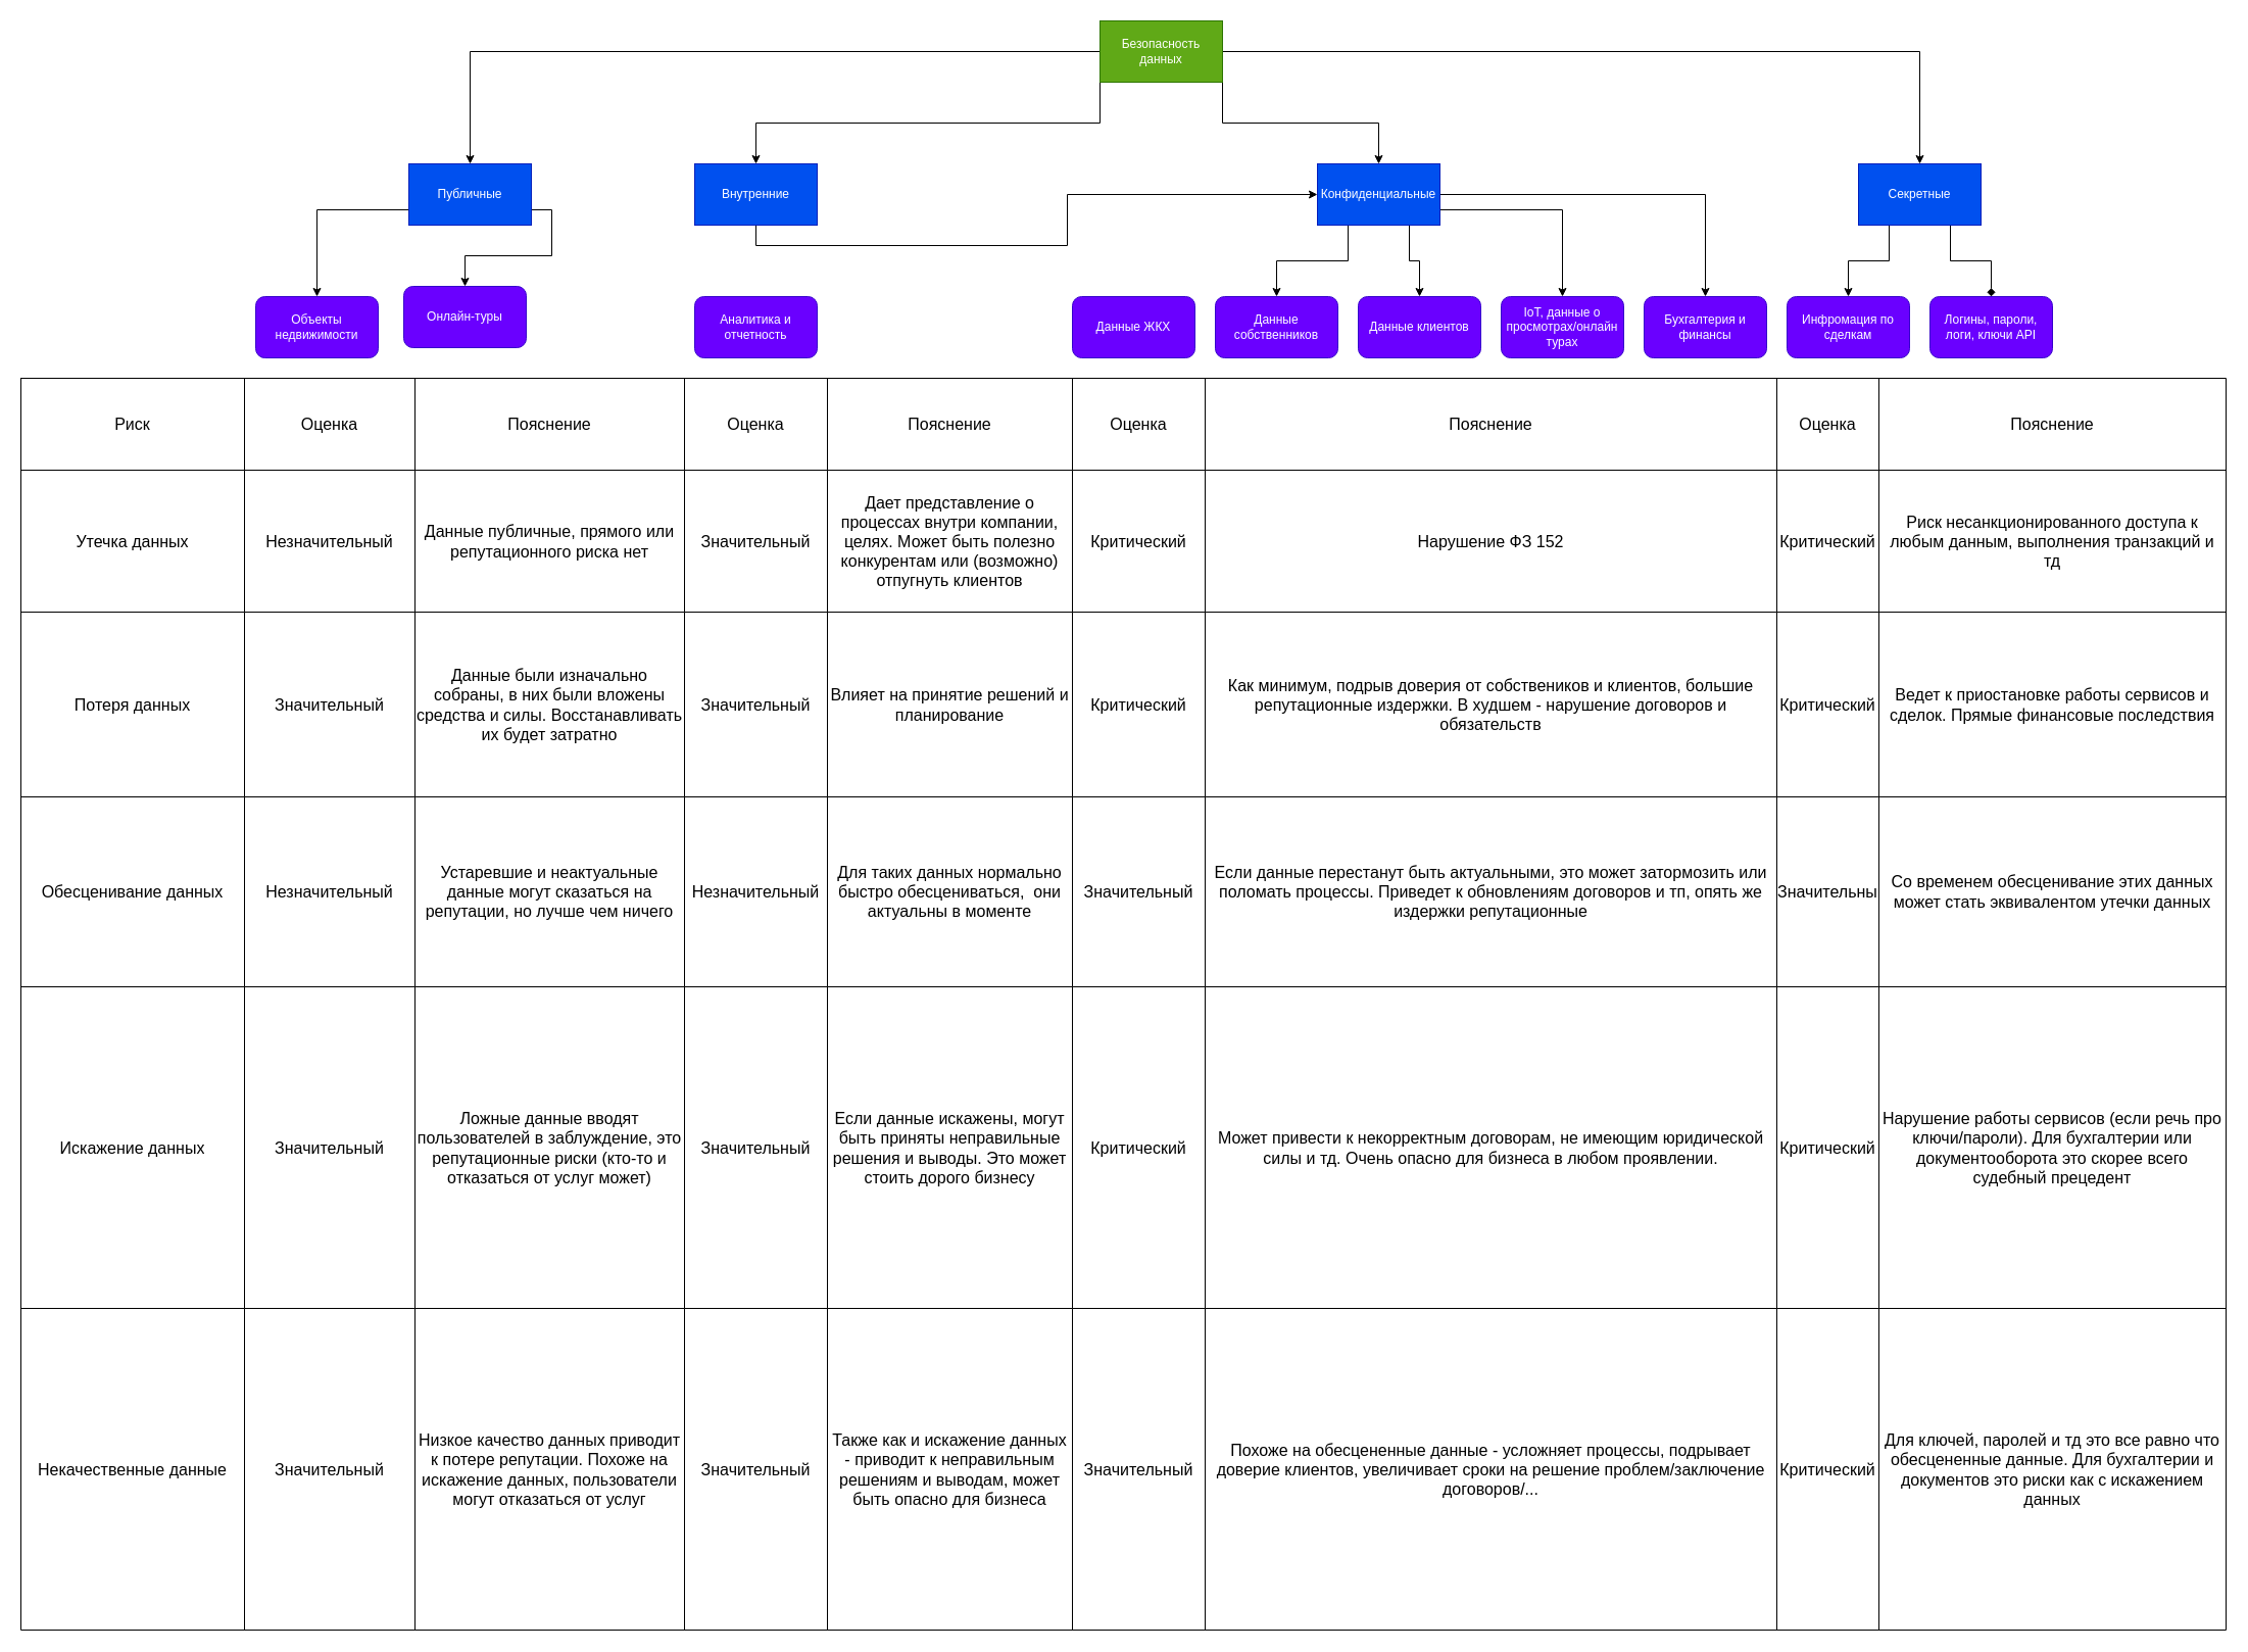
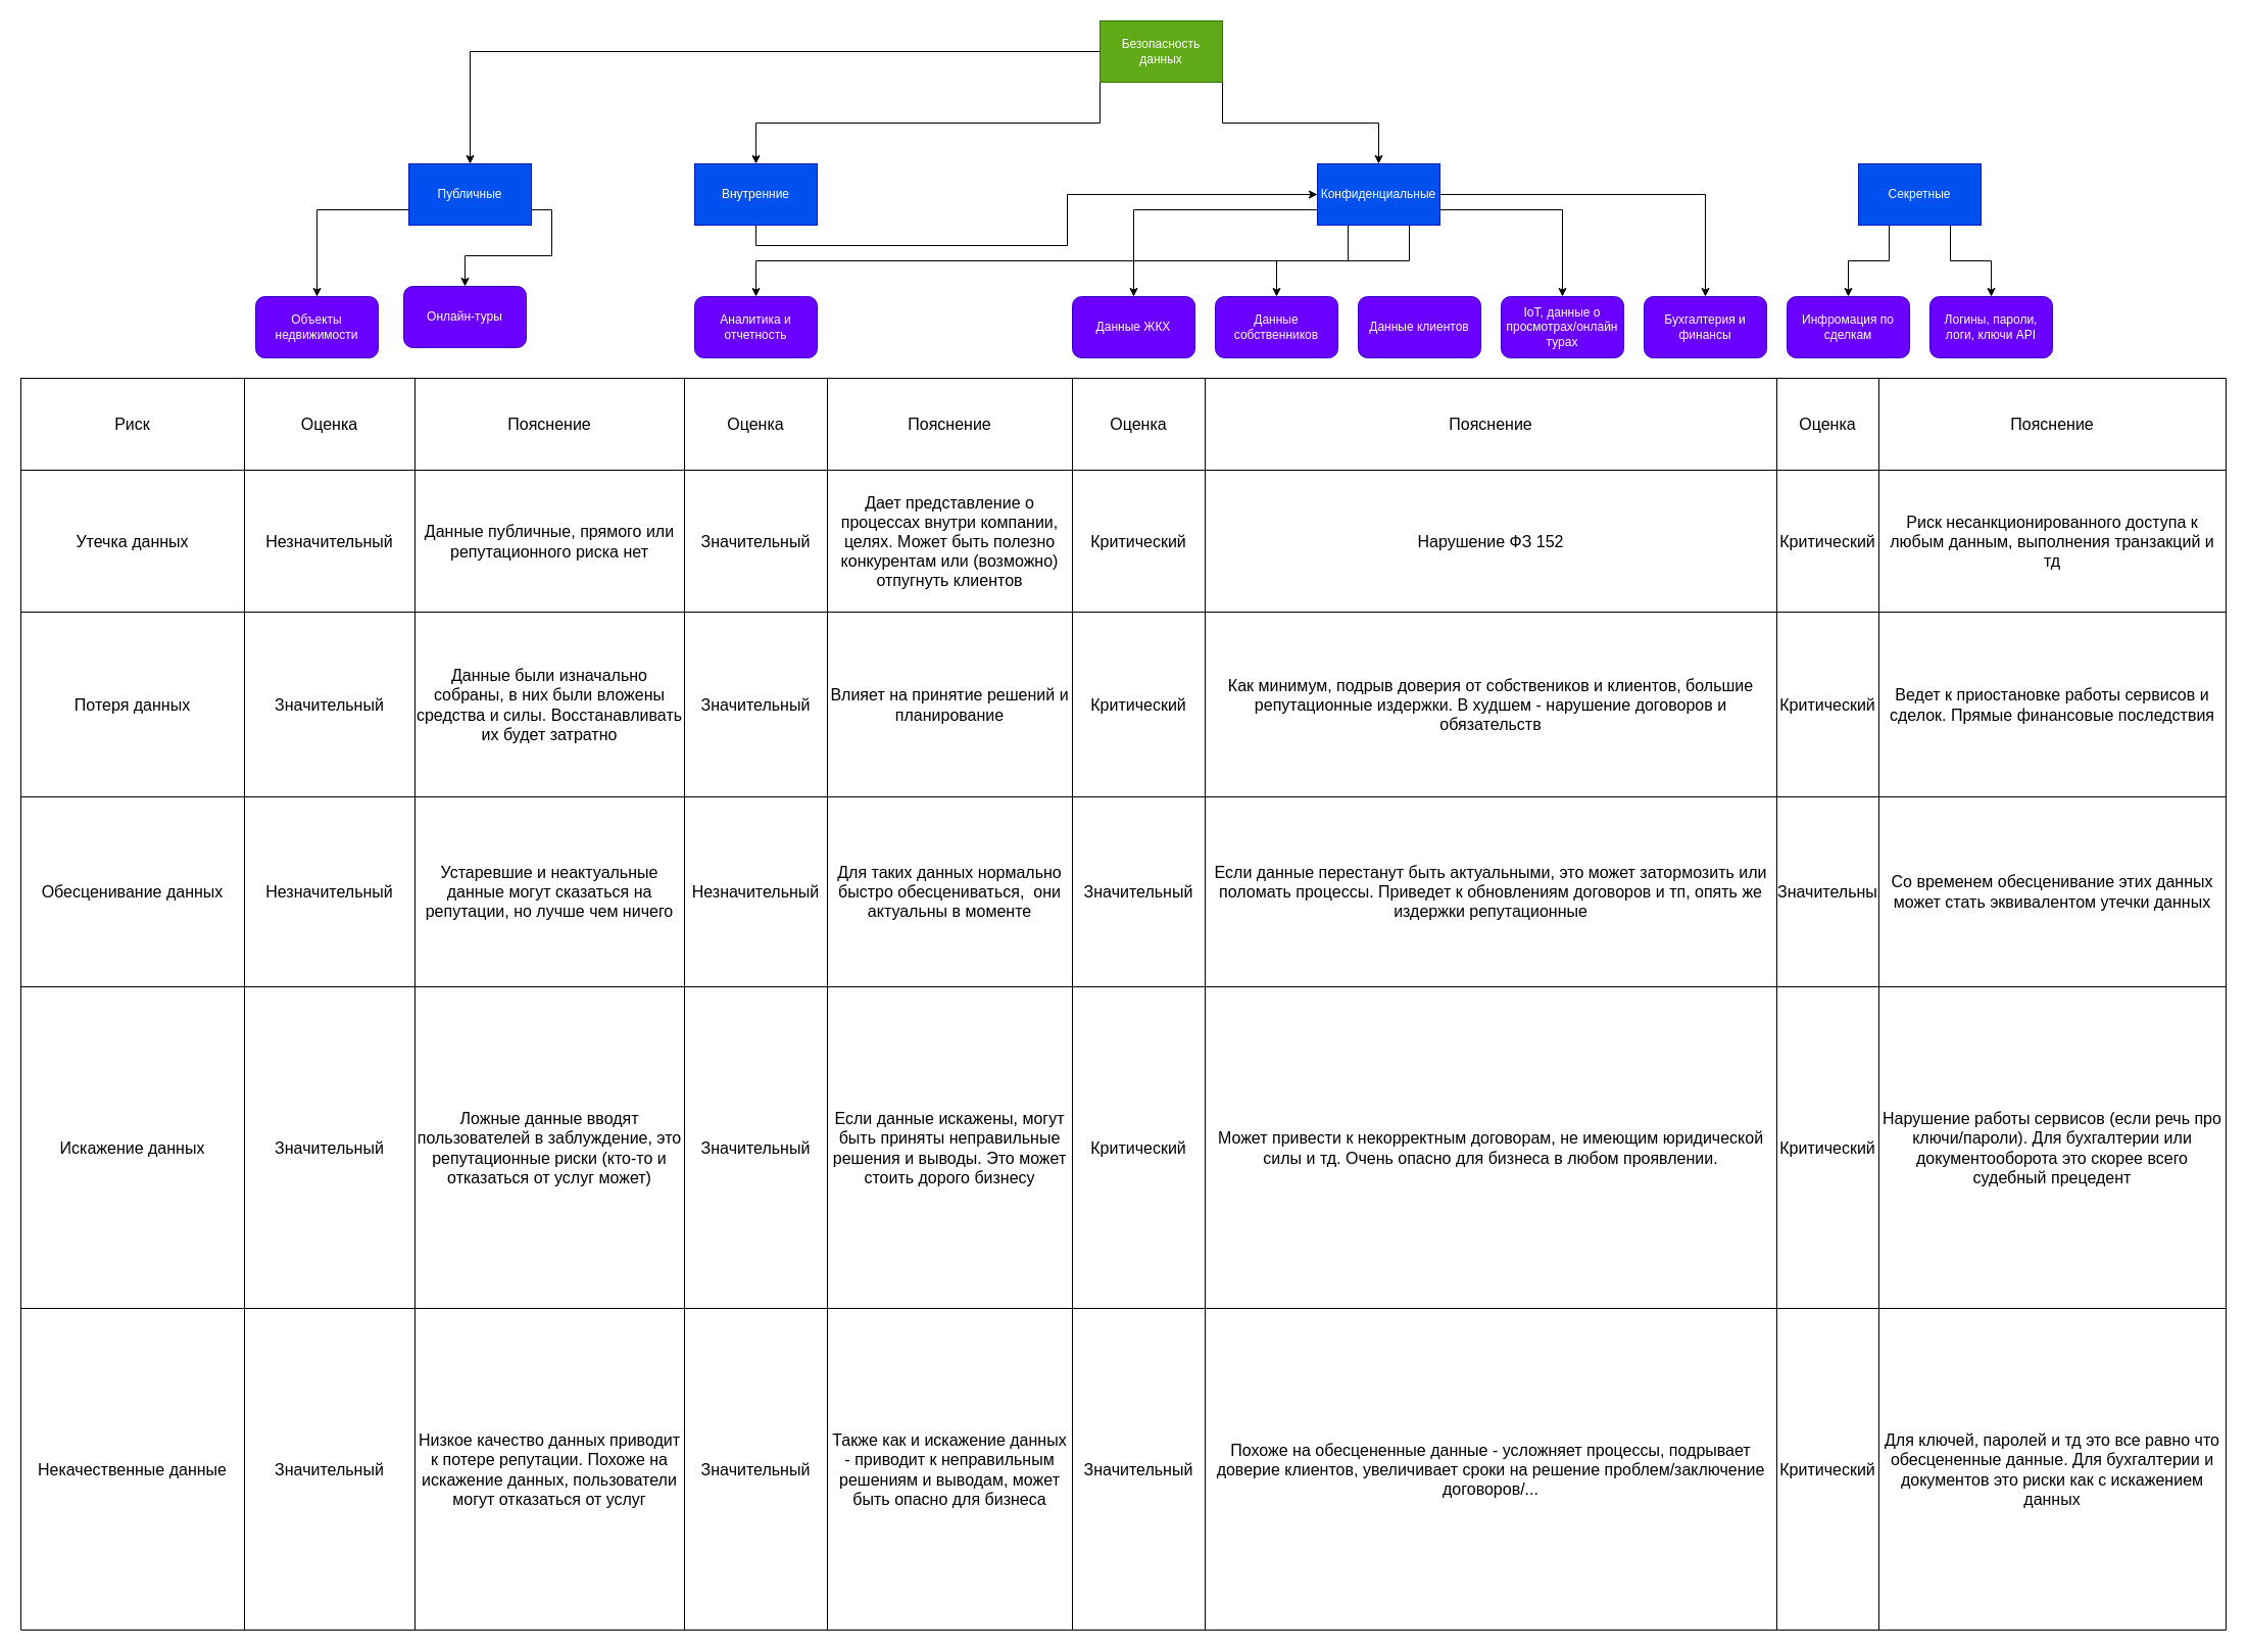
- <mxCell id="5" style="edgeStyle=orthogonalEdgeStyle;rounded=0;orthogonalLoop=1;jettySize=auto;html=1;exitX=1;exitY=0.5;exitDx=0;exitDy=0;entryX=0.5;entryY=0;entryDx=0;entryDy=0;" parent="1" source="6" target="9" edge="1"><mxGeometry relative="1" as="geometry" /></mxCell>
+ <mxCell id="10" style="edgeStyle=orthogonalEdgeStyle;rounded=0;orthogonalLoop=1;jettySize=auto;html=1;exitX=0;exitY=0.75;exitDx=0;exitDy=0;entryX=0.5;entryY=0;entryDx=0;entryDy=0;" parent="1" source="15" target="24" edge="1"><mxGeometry relative="1" as="geometry" /></mxCell>
- <mxCell id="12" style="edgeStyle=orthogonalEdgeStyle;rounded=0;orthogonalLoop=1;jettySize=auto;html=1;exitX=0.75;exitY=1;exitDx=0;exitDy=0;entryX=0.5;entryY=0;entryDx=0;entryDy=0;" parent="1" source="15" target="26" edge="1"><mxGeometry relative="1" as="geometry" /></mxCell>
+ <mxCell id="12" style="edgeStyle=orthogonalEdgeStyle;rounded=0;orthogonalLoop=1;jettySize=auto;html=1;exitX=0.75;exitY=1;exitDx=0;exitDy=0;" parent="1" source="15" target="23" edge="1"><mxGeometry relative="1" as="geometry" /></mxCell>
- <mxCell id="8" style="edgeStyle=orthogonalEdgeStyle;rounded=0;orthogonalLoop=1;jettySize=auto;html=1;exitX=0.75;exitY=1;exitDx=0;exitDy=0;endArrow=diamond;" parent="1" source="9" target="30" edge="1"><mxGeometry relative="1" as="geometry" /></mxCell>
+ <mxCell id="8" style="edgeStyle=orthogonalEdgeStyle;rounded=0;orthogonalLoop=1;jettySize=auto;html=1;exitX=0.75;exitY=1;exitDx=0;exitDy=0;" parent="1" source="9" target="30" edge="1"><mxGeometry relative="1" as="geometry" /></mxCell>
